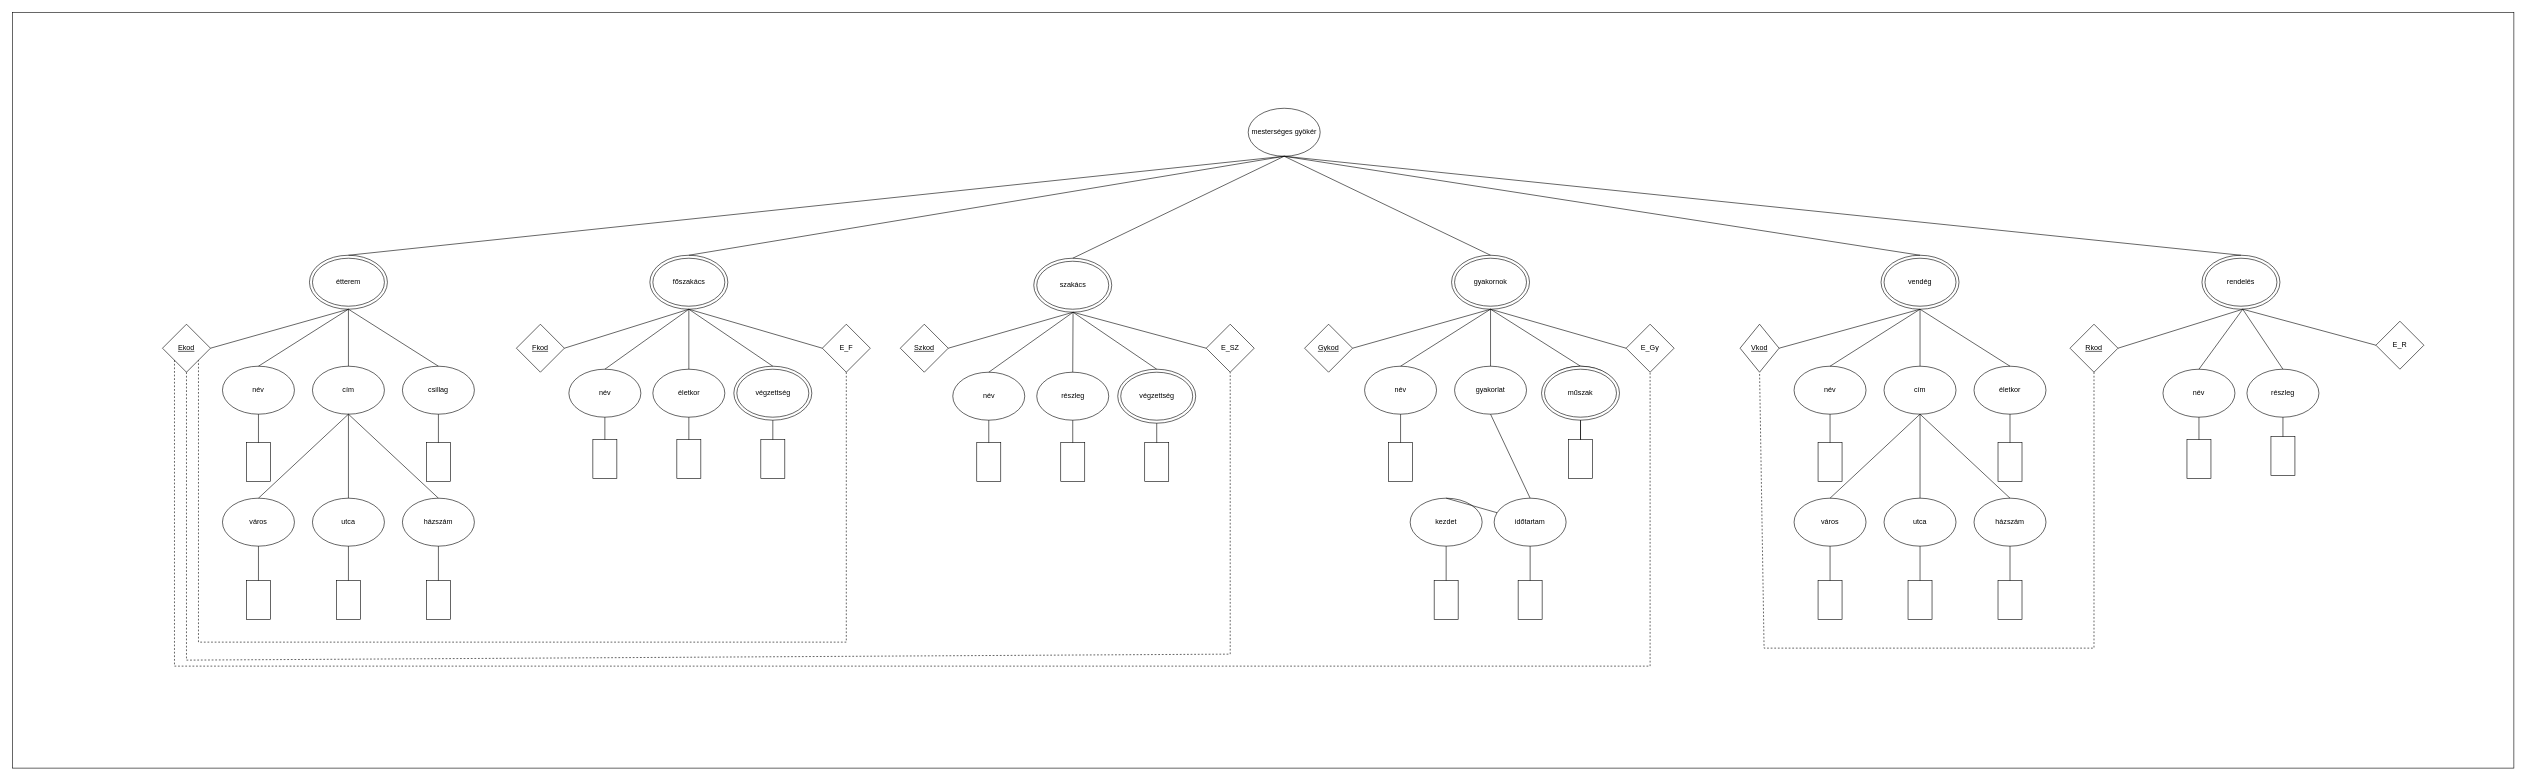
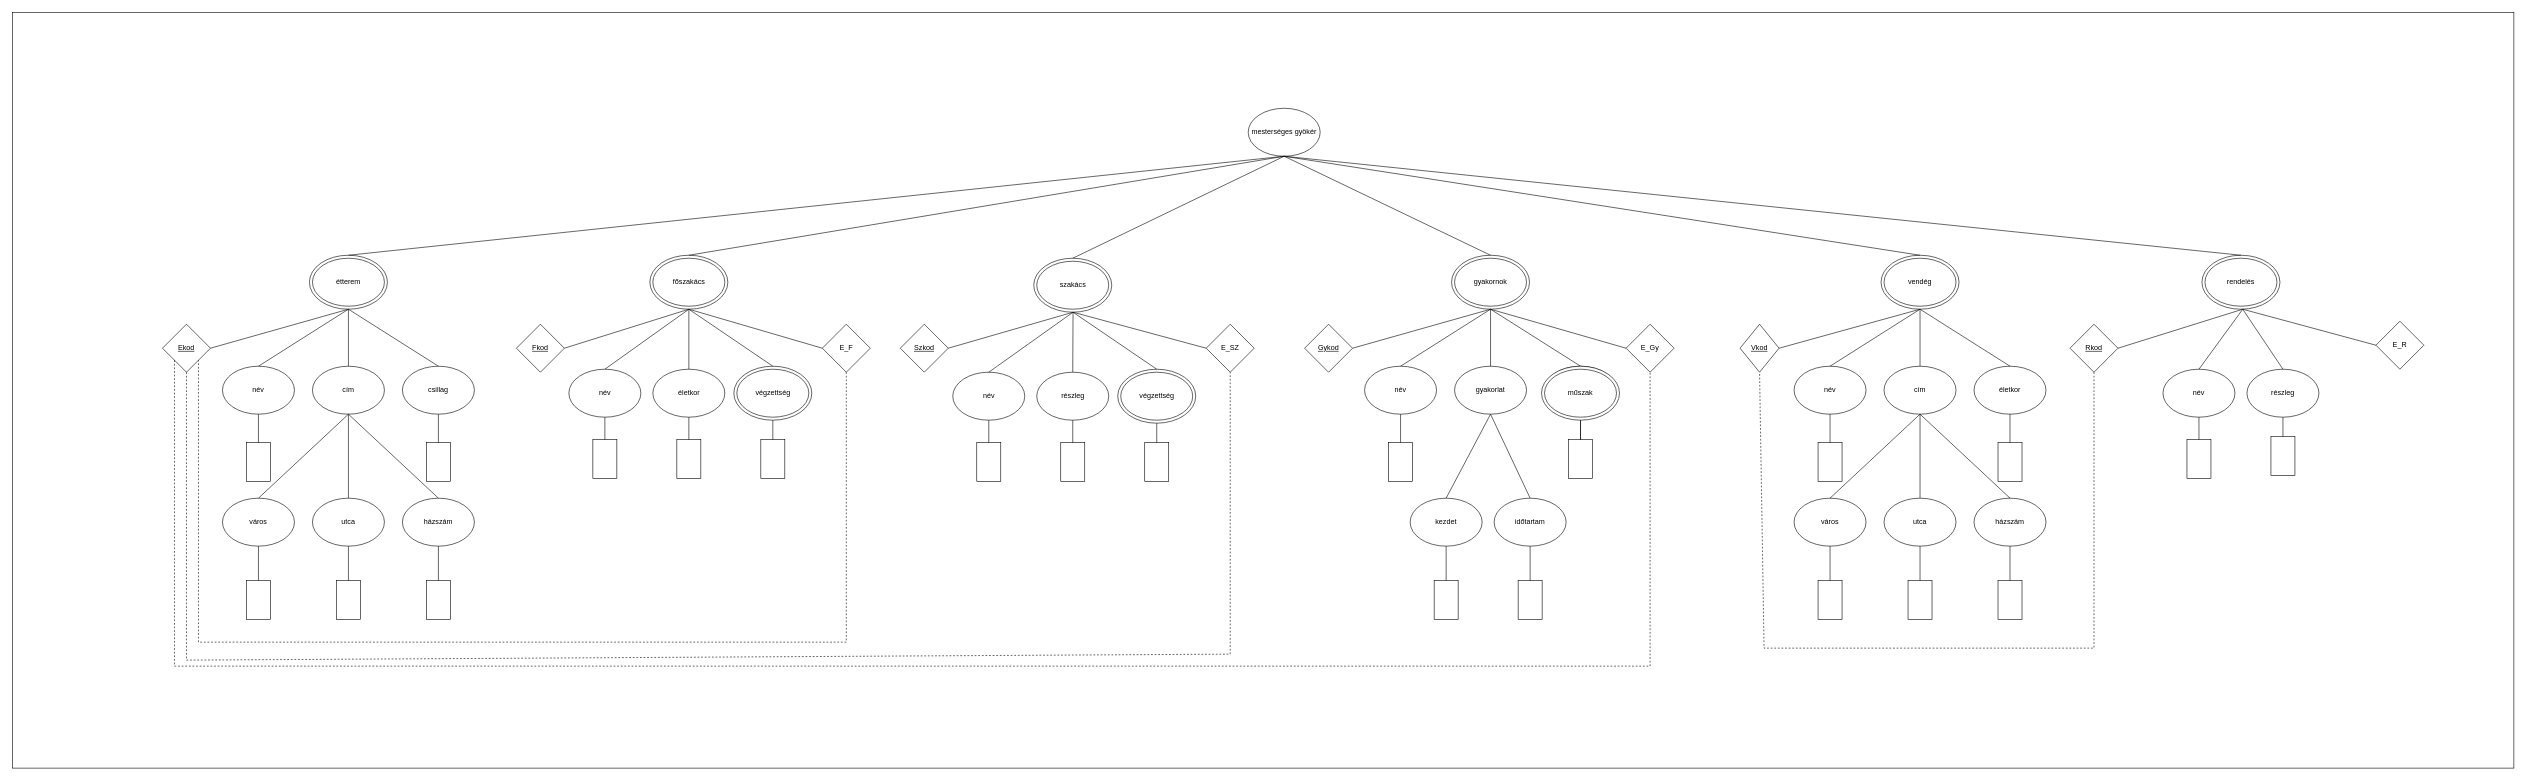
- <mxCell id="93" value="" style="endArrow=none;html=1;rounded=0;exitX=0.5;exitY=0;exitDx=0;exitDy=0;" edge="1" parent="1" source="80" target="81"><mxGeometry width="50" height="50" relative="1" as="geometry"><mxPoint x="2539" y="840" as="sourcePoint" /><mxPoint x="2589" y="790" as="targetPoint" /></mxGeometry></mxCell>
+ <mxCell id="93" value="" style="endArrow=none;html=1;rounded=0;entryX=0.5;entryY=1;entryDx=0;entryDy=0;exitX=0.5;exitY=0;exitDx=0;exitDy=0;" edge="1" parent="1" source="80" target="78"><mxGeometry width="50" height="50" relative="1" as="geometry"><mxPoint x="2539" y="840" as="sourcePoint" /><mxPoint x="2589" y="790" as="targetPoint" /></mxGeometry></mxCell>
